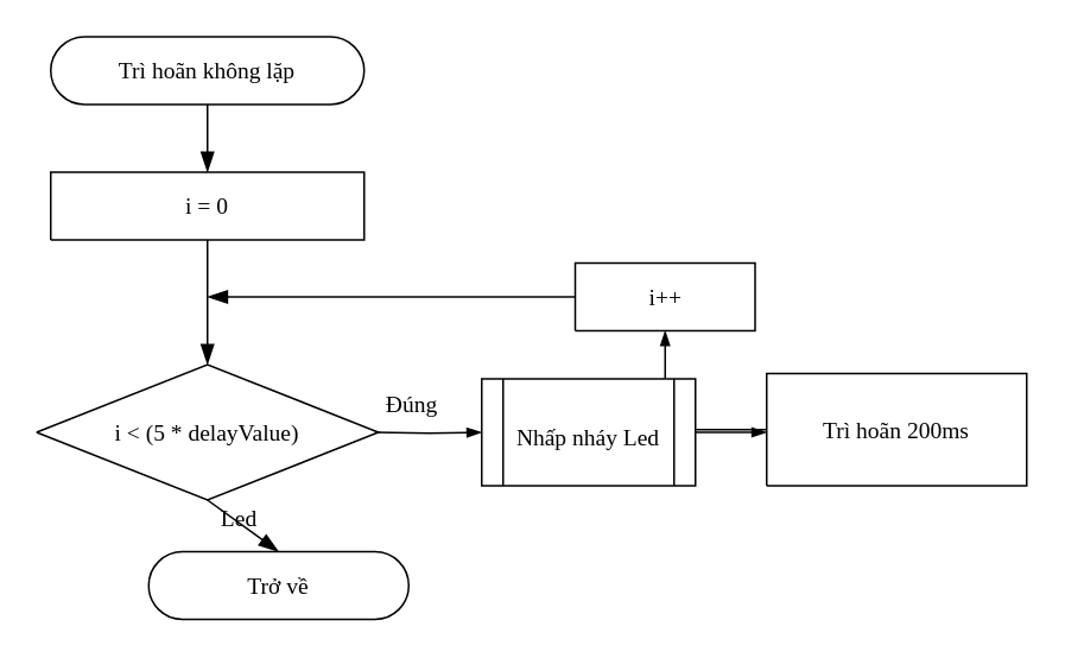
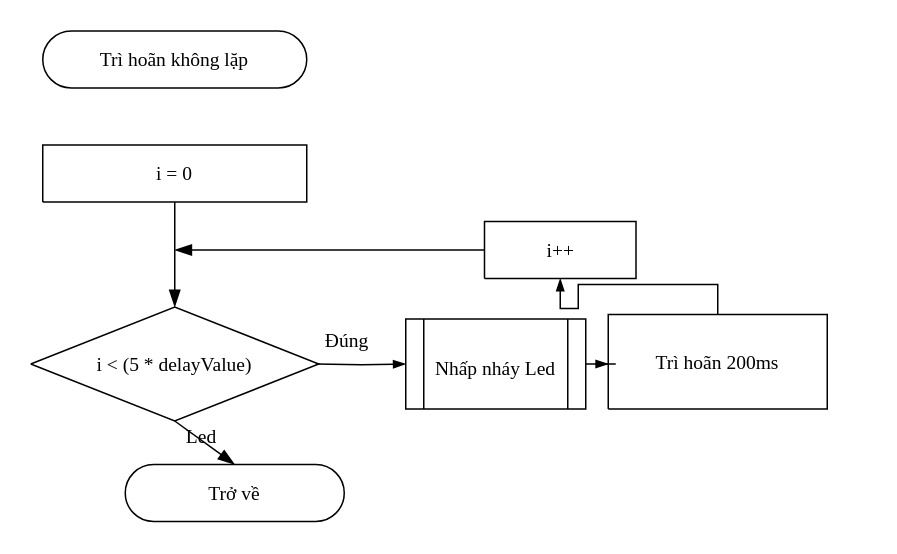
- <mxCell id="19" style="vsdxID=7;edgeStyle=none;startArrow=none;endArrow=blockThin;startSize=9;endSize=9;spacingTop=0;spacingBottom=0;spacingLeft=0;spacingRight=0;verticalAlign=middle;html=1;labelBackgroundColor=#ffffff;rounded=0;exitX=0.5;exitY=1;exitDx=0;exitDy=0;exitPerimeter=0;entryX=0.5;entryY=0;entryDx=0;entryDy=0;entryPerimeter=0;endFill=1;" parent="17" source="2" target="3" edge="1"><mxGeometry relative="1" as="geometry"><mxPoint x="12" as="offset" /><Array as="points" /></mxGeometry></mxCell>
- <mxCell id="8" value="&lt;font style=&quot;font-size: 13px; color: rgb(0, 0, 0); direction: ltr; letter-spacing: 0px; line-height: 120%; opacity: 1;&quot;&gt;Trì hoãn 200ms&lt;br style=&quot;font-size: 13px;&quot;&gt;&lt;/font&gt;" style="verticalAlign=middle;align=center;vsdxID=5;fillColor=#FFFFFF;gradientColor=none;shape=stencil(nZBLDoAgDERP0z3SIyjew0SURgSD+Lu9kMZoXLhwN9O+tukAlrNpJg1SzDH4QW/URgNYgZTkjA4UkwJUgGXng+6DX1zLfmoymdXo17xh5zmRJ6Q42BWCfc2oJfdAr+Yv+AP9Cb7OJ3H/2JG1HNGz/84klThPVCc=);strokeColor=#000000;spacingTop=-1;spacingBottom=-1;spacingLeft=-1;spacingRight=-1;labelBackgroundColor=none;rounded=0;html=1;whiteSpace=wrap;fontFamily=Times New Roman;fontSize=13;" parent="1" vertex="1"><mxGeometry x="430" y="209" width="146" height="63" as="geometry" /></mxCell>
+ <mxCell id="8" value="&lt;font style=&quot;font-size: 13px; color: rgb(0, 0, 0); direction: ltr; letter-spacing: 0px; line-height: 120%; opacity: 1;&quot;&gt;Trì hoãn 200ms&lt;br style=&quot;font-size: 13px;&quot;&gt;&lt;/font&gt;" style="verticalAlign=middle;align=center;vsdxID=5;fillColor=#FFFFFF;gradientColor=none;shape=stencil(nZBLDoAgDERP0z3SIyjew0SURgSD+Lu9kMZoXLhwN9O+tukAlrNpJg1SzDH4QW/URgNYgZTkjA4UkwJUgGXng+6DX1zLfmoymdXo17xh5zmRJ6Q42BWCfc2oJfdAr+Yv+AP9Cb7OJ3H/2JG1HNGz/84klThPVCc=);strokeColor=#000000;spacingTop=-1;spacingBottom=-1;spacingLeft=-1;spacingRight=-1;labelBackgroundColor=none;rounded=0;html=1;whiteSpace=wrap;fontFamily=Times New Roman;fontSize=13;" parent="1" vertex="1"><mxGeometry x="405" y="209" width="146" height="63" as="geometry" /></mxCell>
